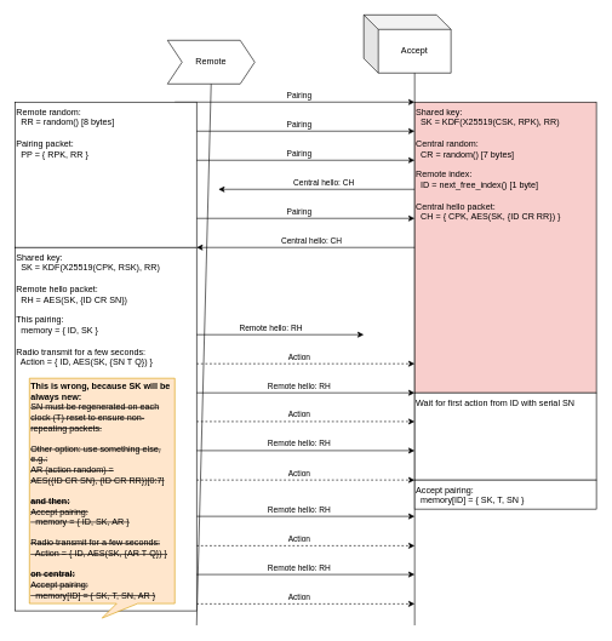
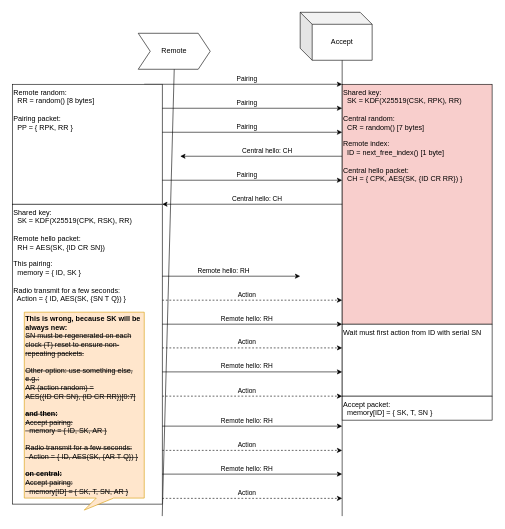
- <mxCell id="23" value="Wait for first action from ID with serial SN" style="rounded=0;whiteSpace=wrap;html=1;align=left;verticalAlign=top;" parent="1" vertex="1"><mxGeometry x="570" y="540" width="250" height="120" as="geometry" /></mxCell>
+ <mxCell id="23" value="Wait must first action from ID with serial SN" style="rounded=0;whiteSpace=wrap;html=1;align=left;verticalAlign=top;" parent="1" vertex="1"><mxGeometry x="570" y="540" width="250" height="120" as="geometry" /></mxCell>
- <mxCell id="32" value="Accept pairing:&lt;br&gt;&amp;nbsp; memory[ID] = { SK, T, SN }" style="rounded=0;whiteSpace=wrap;html=1;align=left;verticalAlign=top;" parent="1" vertex="1"><mxGeometry x="570" y="660" width="250" height="40" as="geometry" /></mxCell>
+ <mxCell id="32" value="Accept packet:&lt;br&gt;&amp;nbsp; memory[ID] = { SK, T, SN }" style="rounded=0;whiteSpace=wrap;html=1;align=left;verticalAlign=top;" parent="1" vertex="1"><mxGeometry x="570" y="660" width="250" height="40" as="geometry" /></mxCell>
